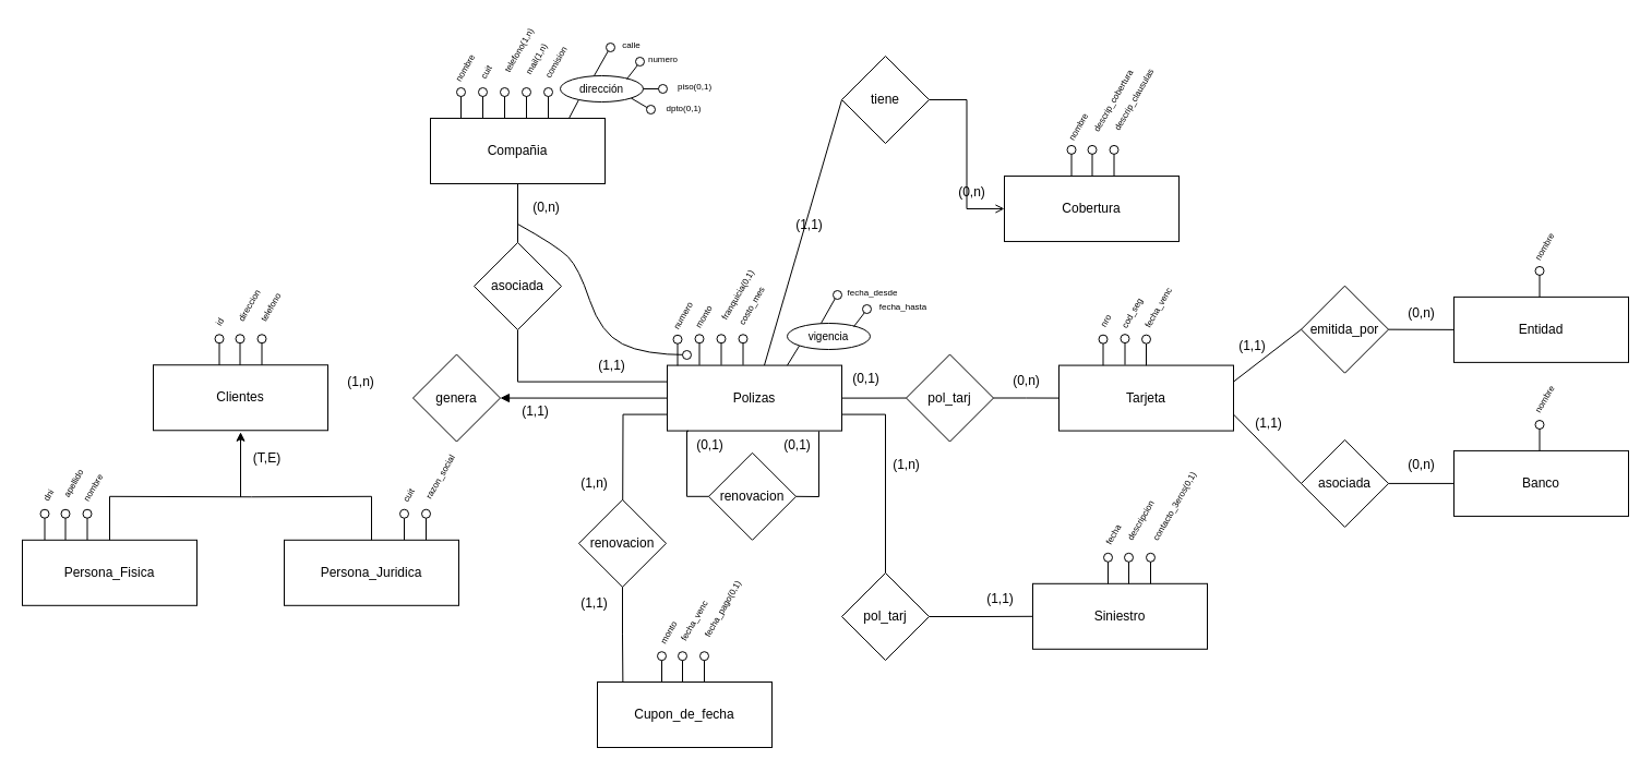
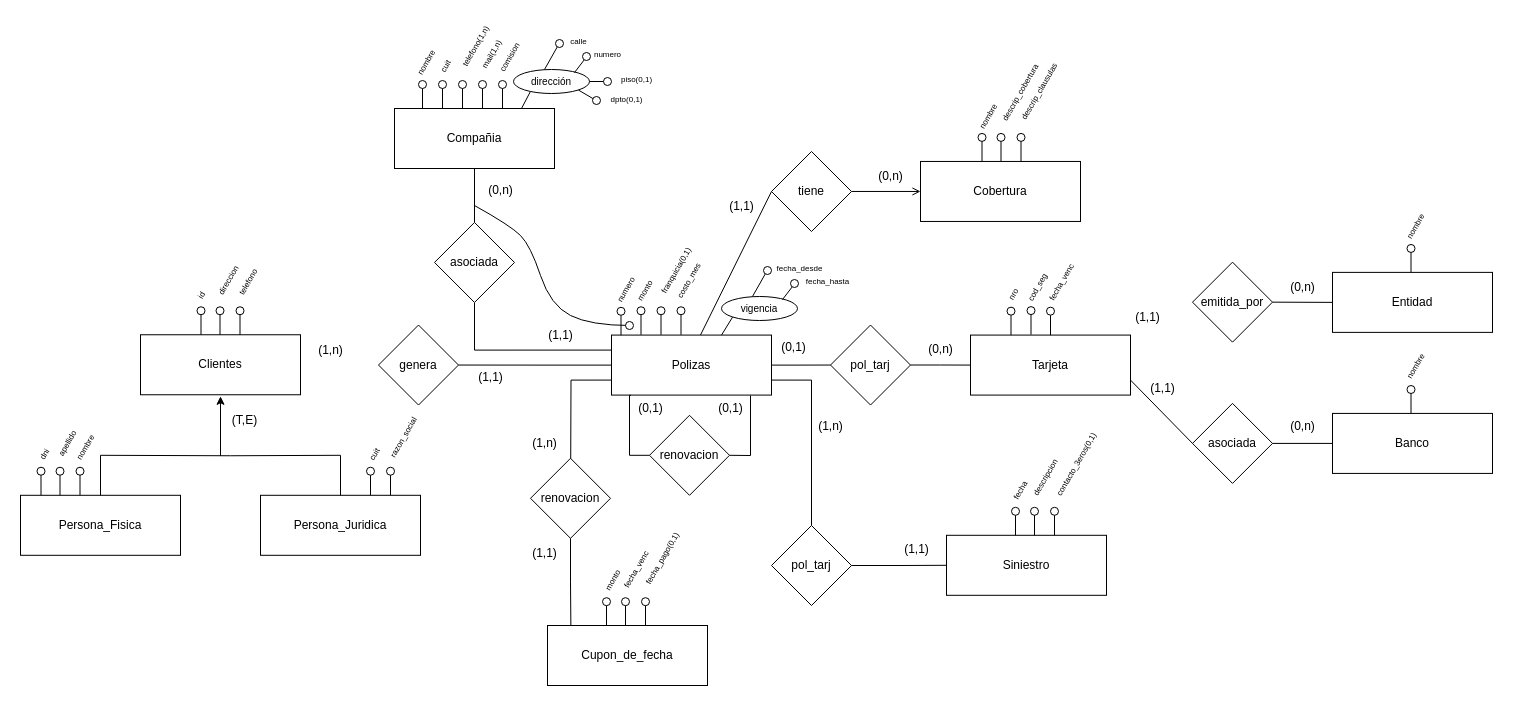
- <mxCell id="162" value="tiene" style="rhombus;whiteSpace=wrap;html=1;" vertex="1" parent="1"><mxGeometry x="771" y="46" width="80" height="80" as="geometry" /></mxCell>
+ <mxCell id="162" value="tiene" style="rhombus;whiteSpace=wrap;html=1;" vertex="1" parent="1"><mxGeometry x="771" y="146" width="80" height="80" as="geometry" /></mxCell>
- <mxCell id="137" value="" style="endArrow=none;html=1;rounded=0;exitX=1;exitY=0.25;exitDx=0;exitDy=0;entryX=0;entryY=0.5;entryDx=0;entryDy=0;" edge="1" parent="1" source="112" target="135"><mxGeometry width="50" height="50" relative="1" as="geometry"><mxPoint x="1222" y="379.66" as="sourcePoint" /><mxPoint x="1272" y="329.66" as="targetPoint" /></mxGeometry></mxCell>
- <mxCell id="9" style="edgeStyle=orthogonalEdgeStyle;rounded=0;orthogonalLoop=1;jettySize=auto;html=1;entryX=1;entryY=0.5;entryDx=0;entryDy=0;endArrow=block;startFill=0;" edge="1" parent="1" source="10" target="212"><mxGeometry relative="1" as="geometry" /></mxCell>
+ <mxCell id="9" style="edgeStyle=orthogonalEdgeStyle;rounded=0;orthogonalLoop=1;jettySize=auto;html=1;entryX=1;entryY=0.5;entryDx=0;entryDy=0;endArrow=none;startFill=0;" edge="1" parent="1" source="10" target="212"><mxGeometry relative="1" as="geometry" /></mxCell>
